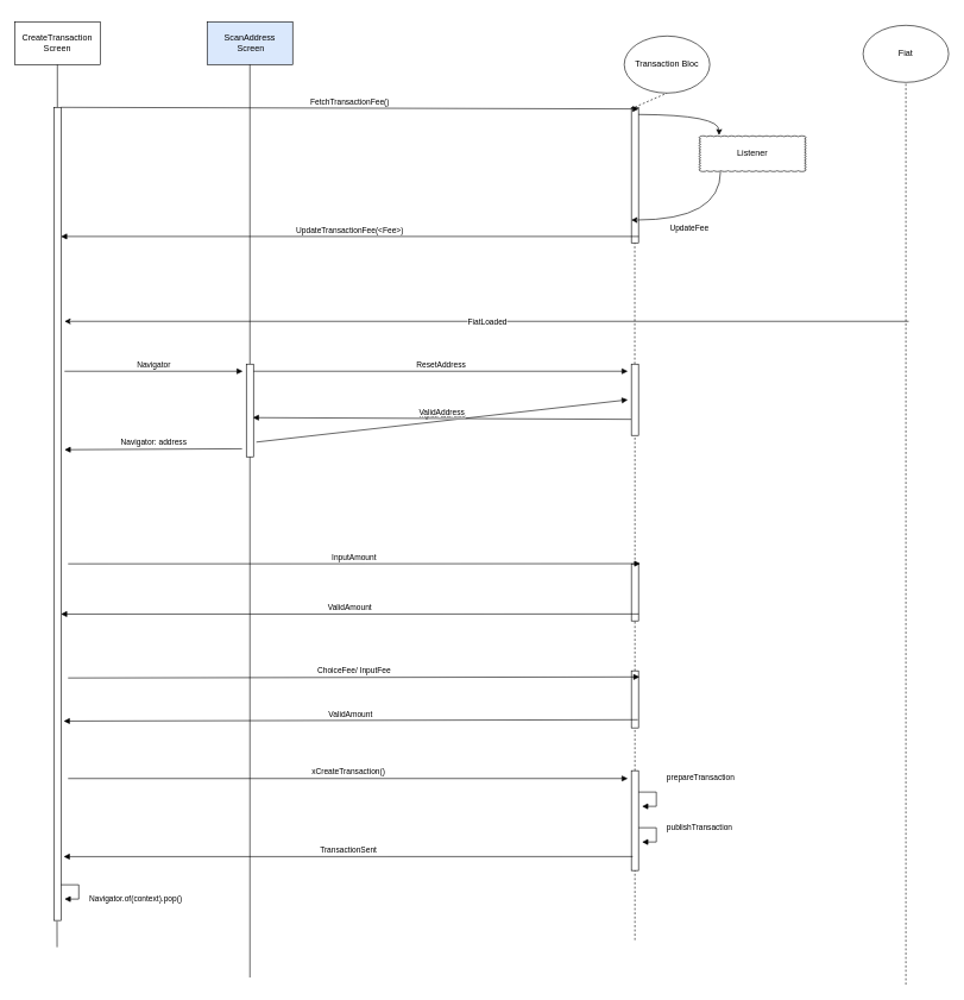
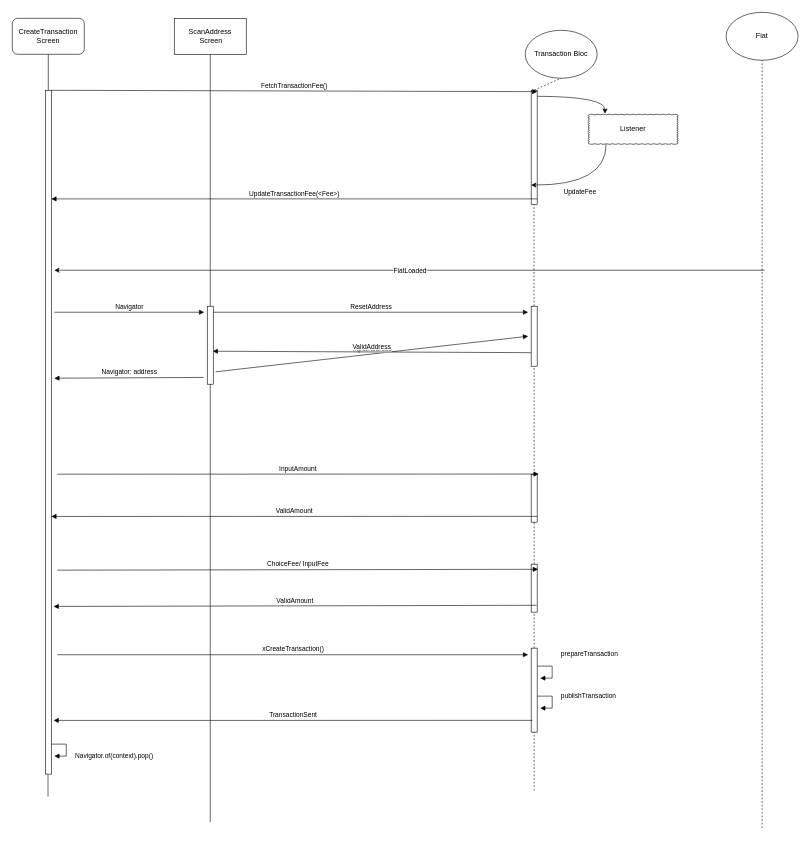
- <mxCell id="2" value="CreateTransaction Screen" style="rounded=0;whiteSpace=wrap;html=1;" parent="1" vertex="1"><mxGeometry x="20" y="30" width="120" height="60" as="geometry" /></mxCell>
+ <mxCell id="2" value="CreateTransaction Screen" style="whiteSpace=wrap;html=1;rounded=1;" parent="1" vertex="1"><mxGeometry x="20" y="30" width="120" height="60" as="geometry" /></mxCell>
- <mxCell id="10" value="ScanAddress&lt;br&gt;&amp;nbsp;Screen" style="rounded=0;whiteSpace=wrap;html=1;fillColor=#dae8fc;" vertex="1" parent="1"><mxGeometry x="290" y="30" width="120" height="60" as="geometry" /></mxCell>
+ <mxCell id="10" value="ScanAddress&lt;br&gt;&amp;nbsp;Screen" style="rounded=0;whiteSpace=wrap;html=1;" vertex="1" parent="1"><mxGeometry x="290" y="30" width="120" height="60" as="geometry" /></mxCell>
- <mxCell id="15" value="Fiat" style="ellipse;whiteSpace=wrap;html=1;" vertex="1" parent="1"><mxGeometry x="1210" y="35" width="120" height="80" as="geometry" /></mxCell>
+ <mxCell id="15" value="Fiat" style="ellipse;whiteSpace=wrap;html=1;" vertex="1" parent="1"><mxGeometry x="1210" y="20" width="120" height="80" as="geometry" /></mxCell>
